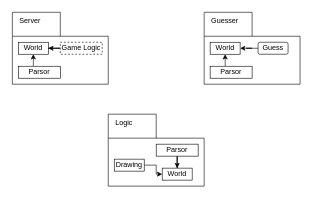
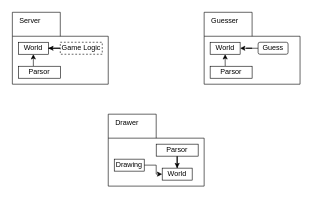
- <mxCell id="2" value="Logic" style="shape=folder;html=1;tabWidth=80;tabHeight=40;tabPosition=left;align=left;verticalAlign=top;spacingLeft=10;whiteSpace=wrap;" vertex="1" parent="1"><mxGeometry x="180" y="190" width="160" height="120" as="geometry" /></mxCell>
+ <mxCell id="2" value="Drawer" style="shape=folder;html=1;tabWidth=80;tabHeight=40;tabPosition=left;align=left;verticalAlign=top;spacingLeft=10;whiteSpace=wrap;" vertex="1" parent="1"><mxGeometry x="180" y="190" width="160" height="120" as="geometry" /></mxCell>
